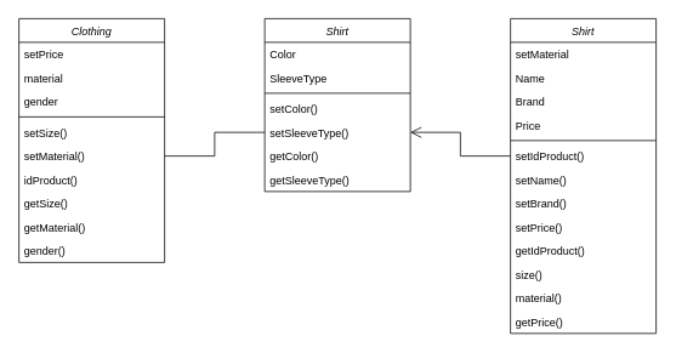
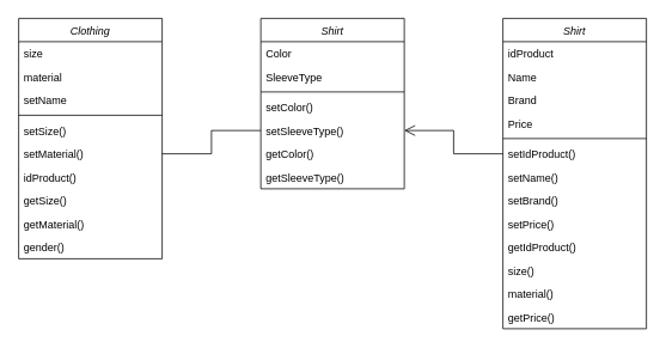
- <mxCell id="3" value="setPrice" style="text;align=left;verticalAlign=top;spacingLeft=4;spacingRight=4;overflow=hidden;rotatable=0;points=[[0,0.5],[1,0.5]];portConstraint=eastwest;" parent="2" vertex="1"><mxGeometry y="26" width="160" height="26" as="geometry" /></mxCell>
+ <mxCell id="3" value="size" style="text;align=left;verticalAlign=top;spacingLeft=4;spacingRight=4;overflow=hidden;rotatable=0;points=[[0,0.5],[1,0.5]];portConstraint=eastwest;" parent="2" vertex="1"><mxGeometry y="26" width="160" height="26" as="geometry" /></mxCell>
- <mxCell id="23" value="setMaterial" style="text;align=left;verticalAlign=top;spacingLeft=4;spacingRight=4;overflow=hidden;rotatable=0;points=[[0,0.5],[1,0.5]];portConstraint=eastwest;" vertex="1" parent="22"><mxGeometry y="26" width="160" height="26" as="geometry" /></mxCell>
+ <mxCell id="23" value="idProduct" style="text;align=left;verticalAlign=top;spacingLeft=4;spacingRight=4;overflow=hidden;rotatable=0;points=[[0,0.5],[1,0.5]];portConstraint=eastwest;" vertex="1" parent="22"><mxGeometry y="26" width="160" height="26" as="geometry" /></mxCell>
- <mxCell id="5" value="gender" style="text;align=left;verticalAlign=top;spacingLeft=4;spacingRight=4;overflow=hidden;rotatable=0;points=[[0,0.5],[1,0.5]];portConstraint=eastwest;rounded=0;shadow=0;html=0;" parent="2" vertex="1"><mxGeometry y="78" width="160" height="26" as="geometry" /></mxCell>
+ <mxCell id="5" value="setName" style="text;align=left;verticalAlign=top;spacingLeft=4;spacingRight=4;overflow=hidden;rotatable=0;points=[[0,0.5],[1,0.5]];portConstraint=eastwest;rounded=0;shadow=0;html=0;" parent="2" vertex="1"><mxGeometry y="78" width="160" height="26" as="geometry" /></mxCell>
